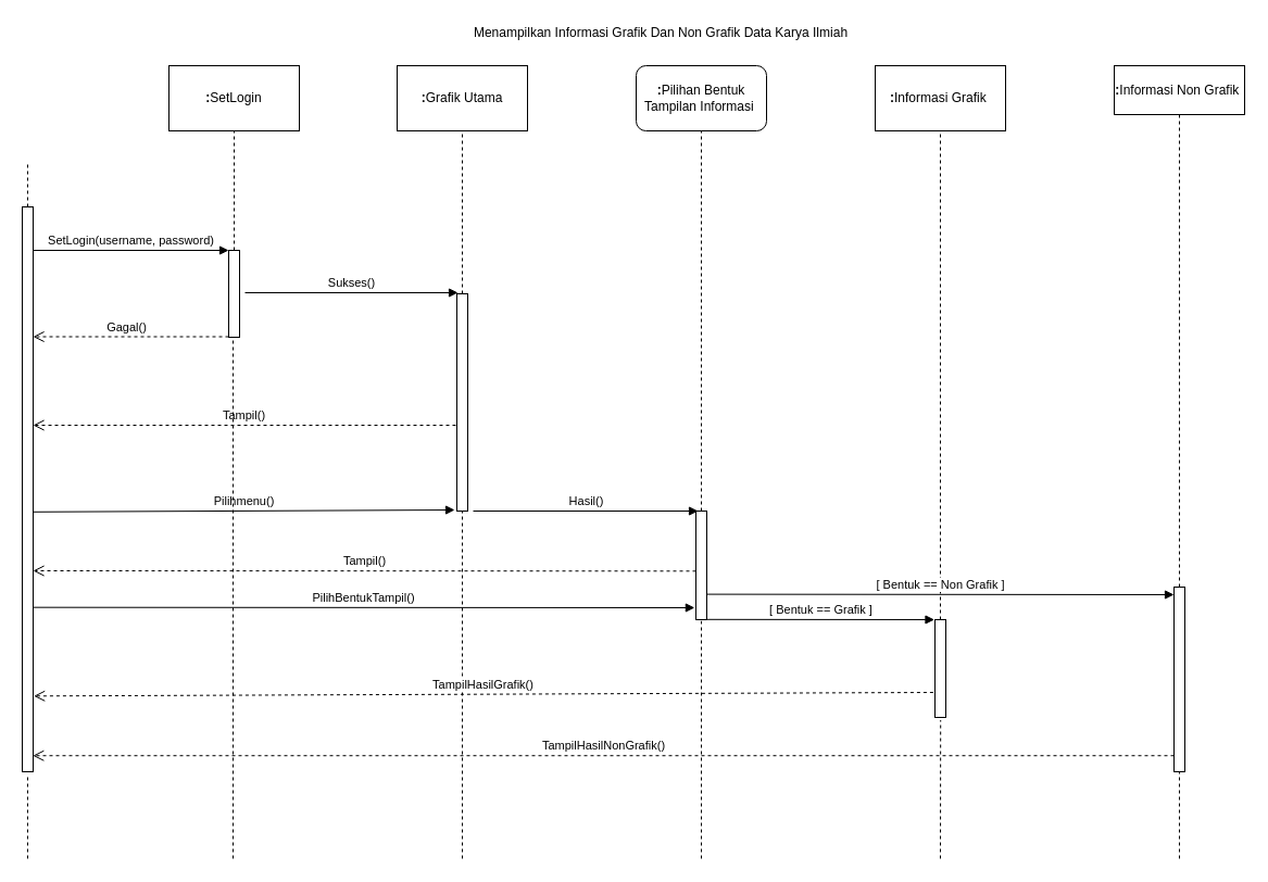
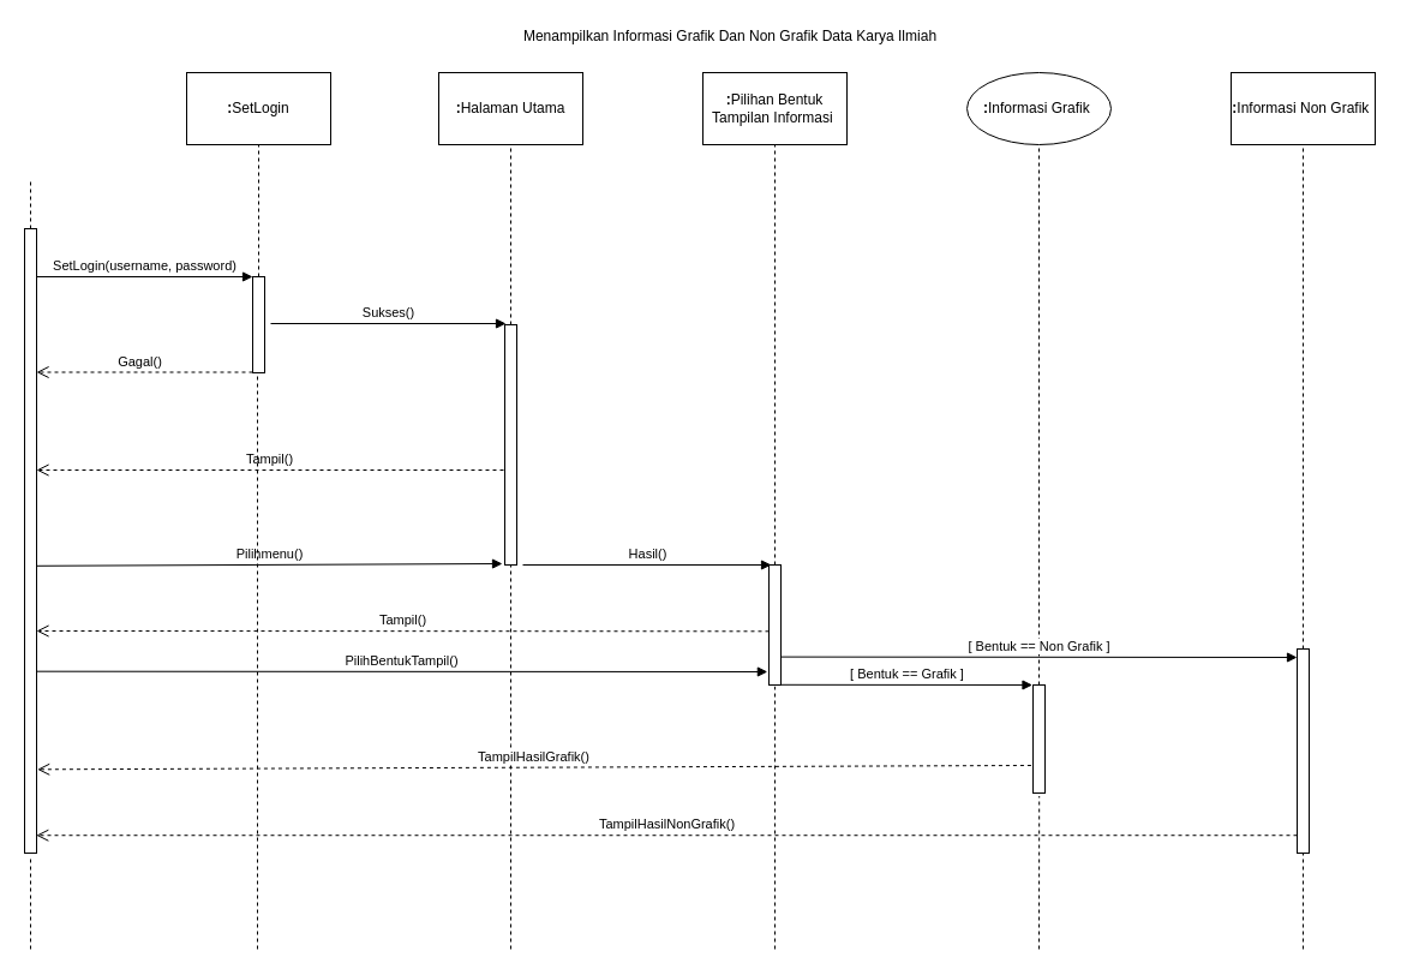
- <mxCell id="30" value="&lt;b&gt;:&lt;/b&gt;Informasi Non Grafik&amp;nbsp;" style="rounded=0;whiteSpace=wrap;html=1;" parent="1" vertex="1"><mxGeometry x="1025" y="60" width="120" height="45" as="geometry" /></mxCell>
+ <mxCell id="30" value="&lt;b&gt;:&lt;/b&gt;Informasi Non Grafik&amp;nbsp;" style="rounded=0;whiteSpace=wrap;html=1;" parent="1" vertex="1"><mxGeometry x="1025" y="60" width="120" height="60" as="geometry" /></mxCell>
- <mxCell id="5" value="&lt;b&gt;:&lt;/b&gt;Grafik Utama" style="rounded=0;whiteSpace=wrap;html=1;" parent="1" vertex="1"><mxGeometry x="365" y="60" width="120" height="60" as="geometry" /></mxCell>
+ <mxCell id="5" value="&lt;b&gt;:&lt;/b&gt;Halaman Utama" style="rounded=0;whiteSpace=wrap;html=1;" parent="1" vertex="1"><mxGeometry x="365" y="60" width="120" height="60" as="geometry" /></mxCell>
- <mxCell id="6" value="&lt;b&gt;:&lt;/b&gt;Pilihan Bentuk Tampilan Informasi&amp;nbsp;" style="whiteSpace=wrap;html=1;rounded=1;" parent="1" vertex="1"><mxGeometry x="585" y="60" width="120" height="60" as="geometry" /></mxCell>
+ <mxCell id="6" value="&lt;b&gt;:&lt;/b&gt;Pilihan Bentuk Tampilan Informasi&amp;nbsp;" style="rounded=0;whiteSpace=wrap;html=1;" parent="1" vertex="1"><mxGeometry x="585" y="60" width="120" height="60" as="geometry" /></mxCell>
- <mxCell id="27" value="&lt;b&gt;:&lt;/b&gt;Informasi Grafik&amp;nbsp;" style="rounded=0;whiteSpace=wrap;html=1;" parent="1" vertex="1"><mxGeometry x="805" y="60" width="120" height="60" as="geometry" /></mxCell>
+ <mxCell id="27" value="&lt;b&gt;:&lt;/b&gt;Informasi Grafik&amp;nbsp;" style="ellipse;whiteSpace=wrap;html=1;" parent="1" vertex="1"><mxGeometry x="805" y="60" width="120" height="60" as="geometry" /></mxCell>
